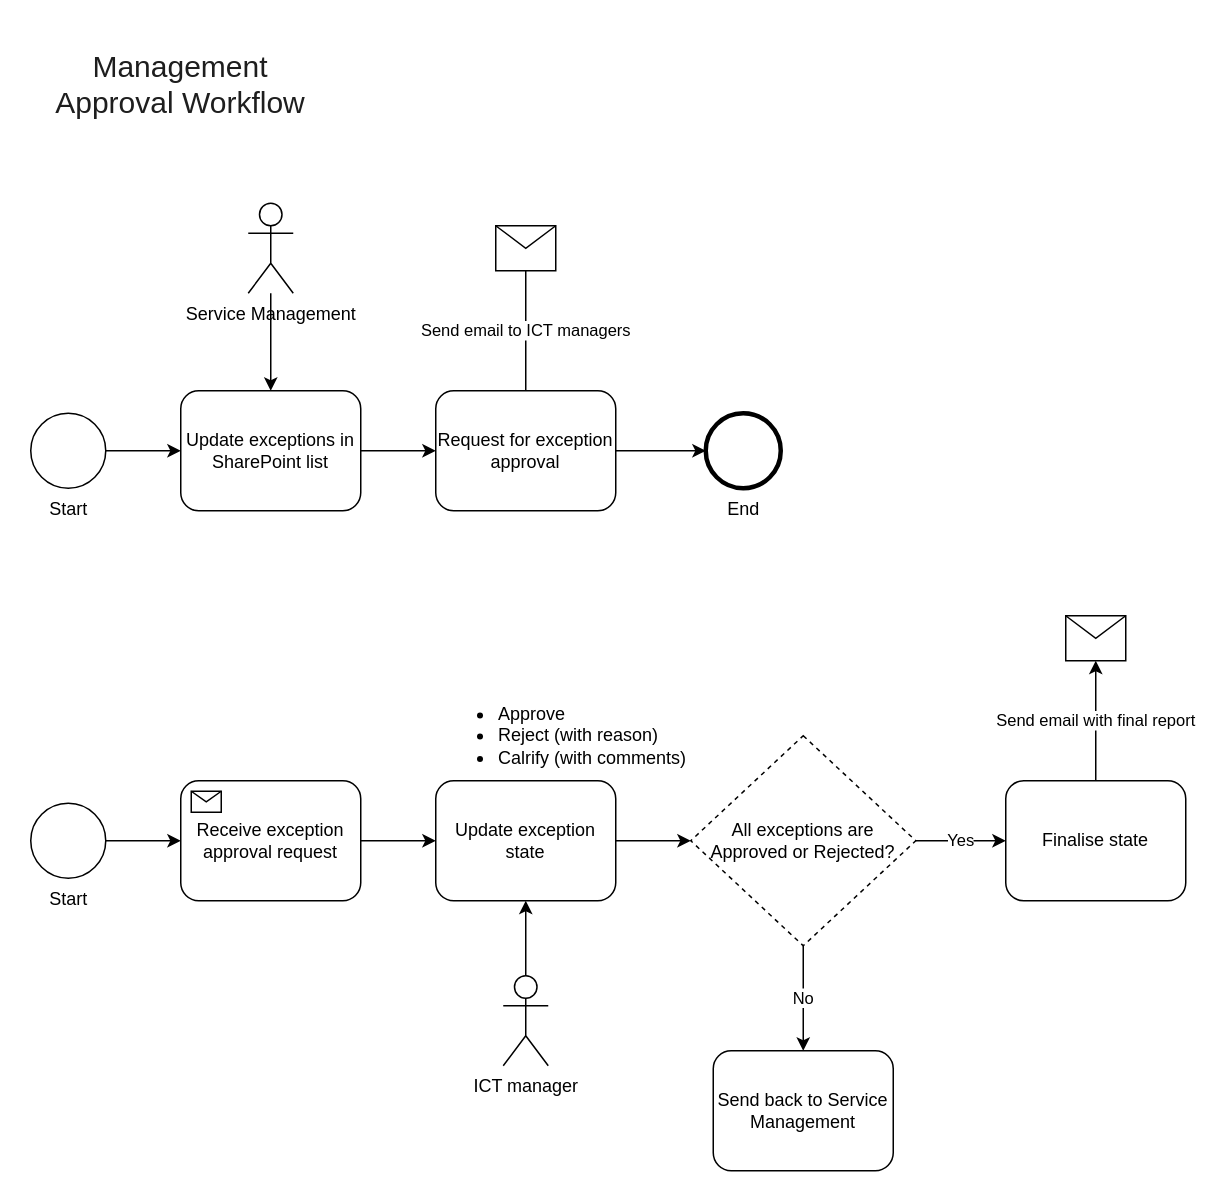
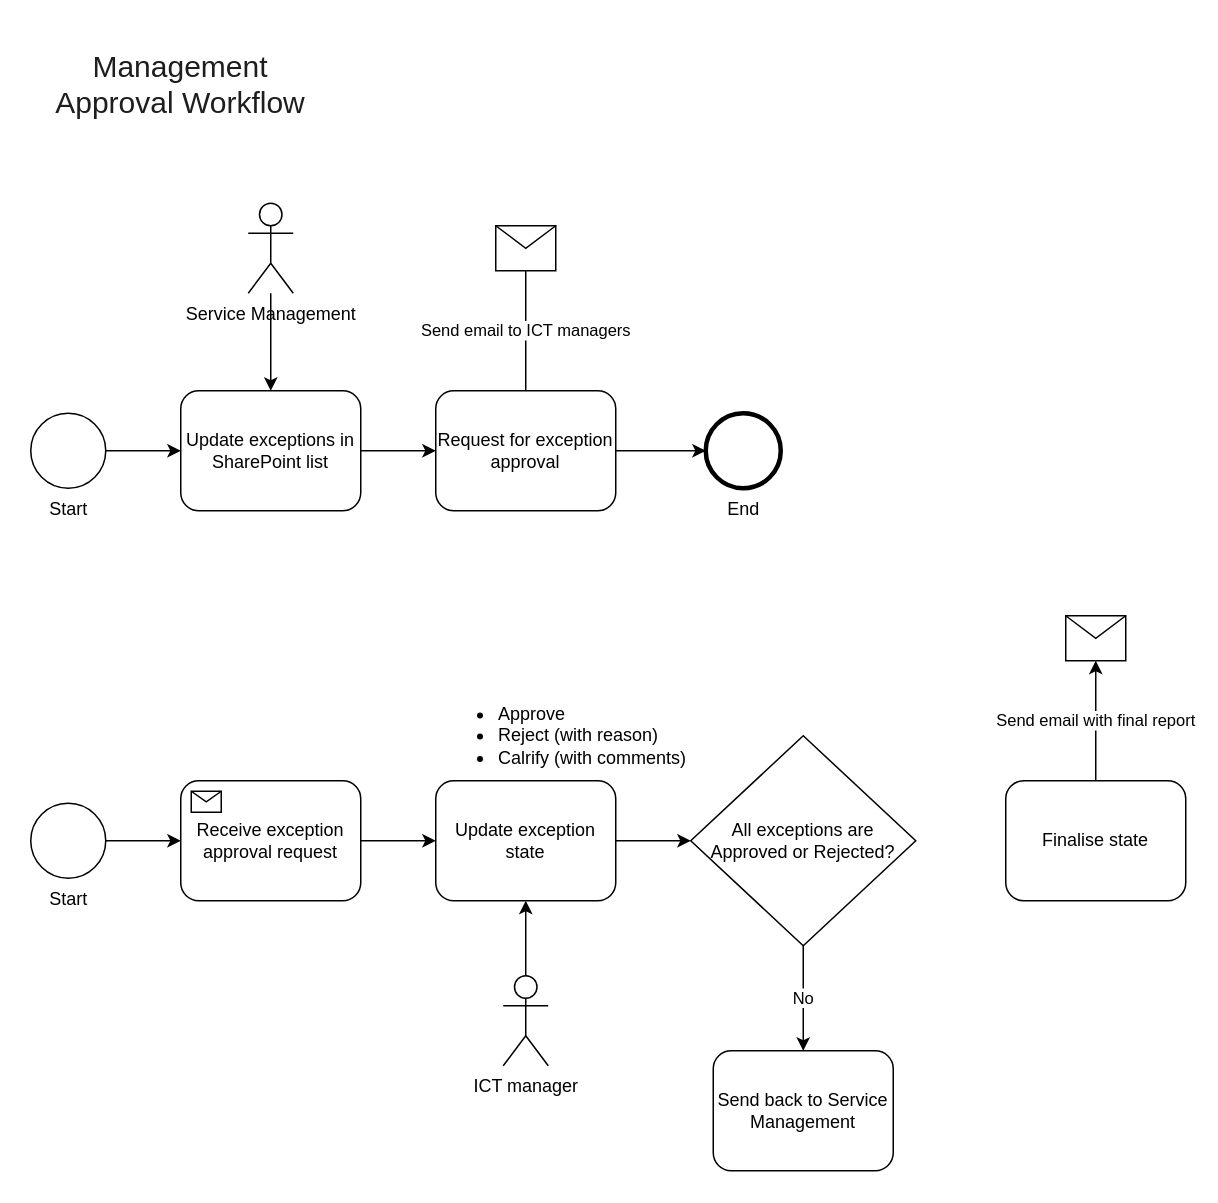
- <mxCell id="24" value="All exceptions are Approved or Rejected?" style="rhombus;whiteSpace=wrap;html=1;dashed=1;" parent="1" vertex="1"><mxGeometry x="460" y="490" width="150" height="140" as="geometry" /></mxCell>
+ <mxCell id="24" value="All exceptions are Approved or Rejected?" style="rhombus;whiteSpace=wrap;html=1;" parent="1" vertex="1"><mxGeometry x="460" y="490" width="150" height="140" as="geometry" /></mxCell>
- <mxCell id="22" value="Yes" style="edgeStyle=orthogonalEdgeStyle;rounded=0;orthogonalLoop=1;jettySize=auto;html=1;" parent="1" source="24" target="27" edge="1"><mxGeometry relative="1" as="geometry" /></mxCell>
